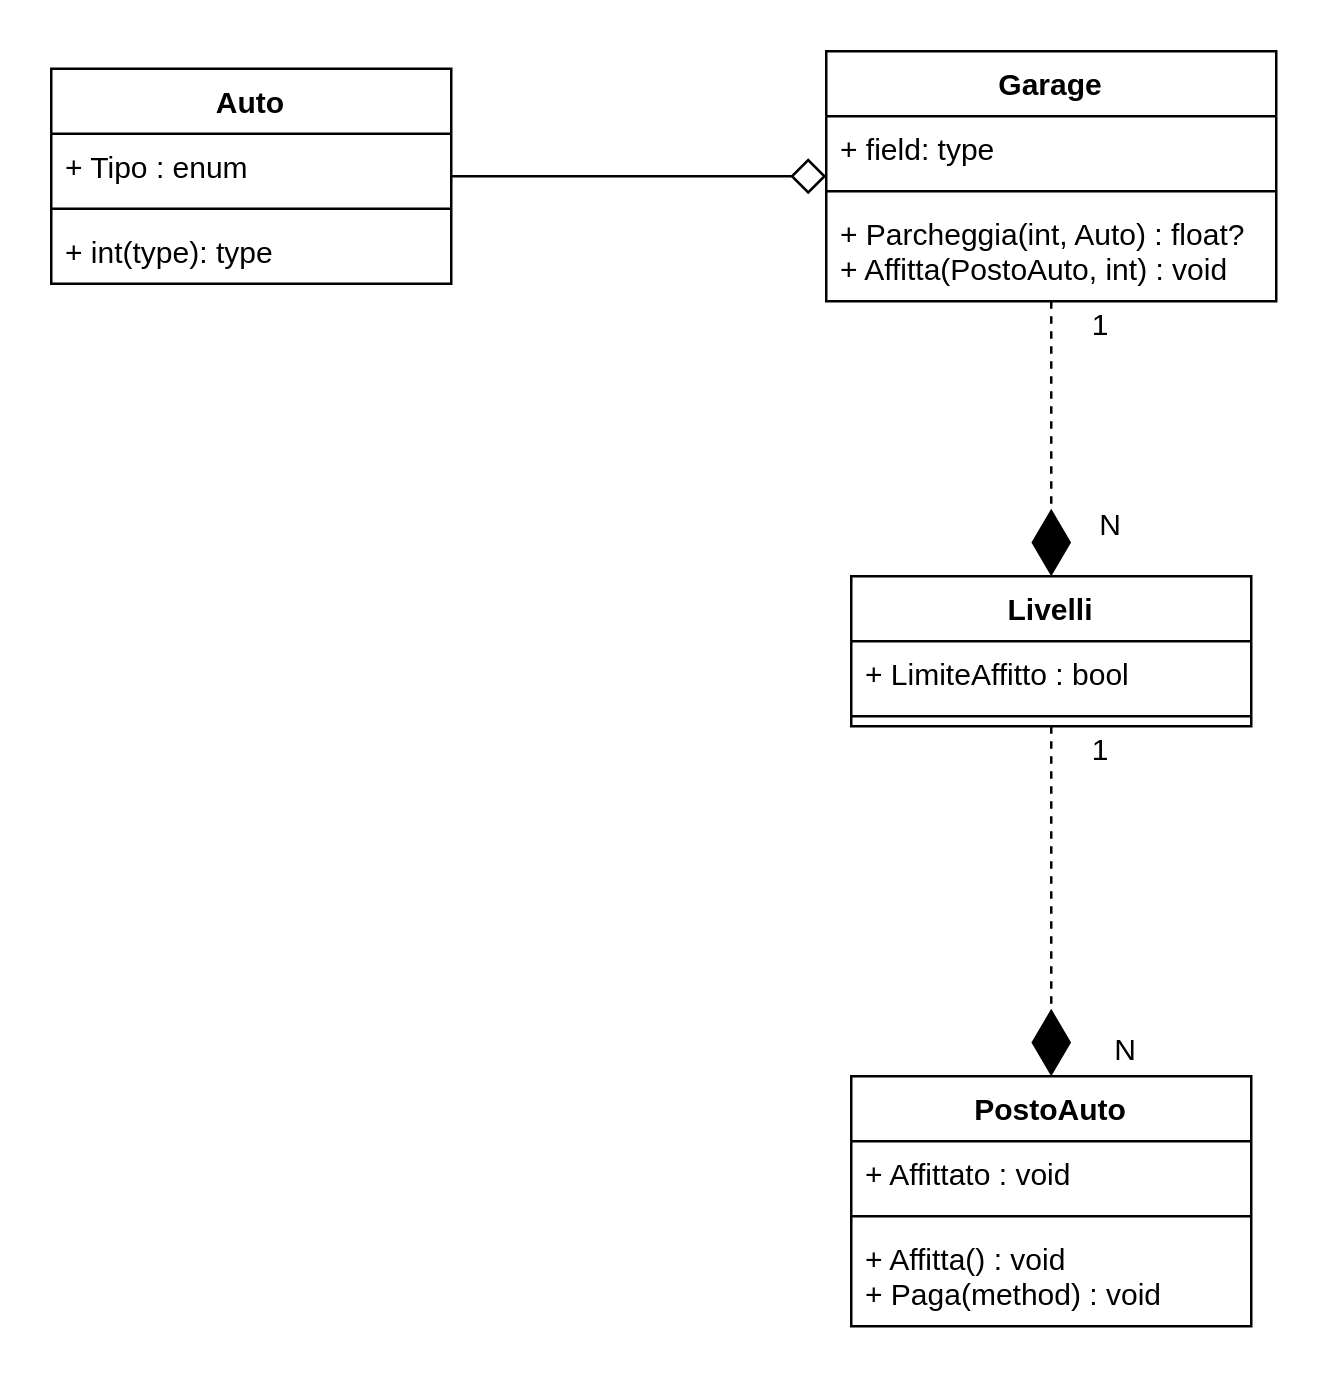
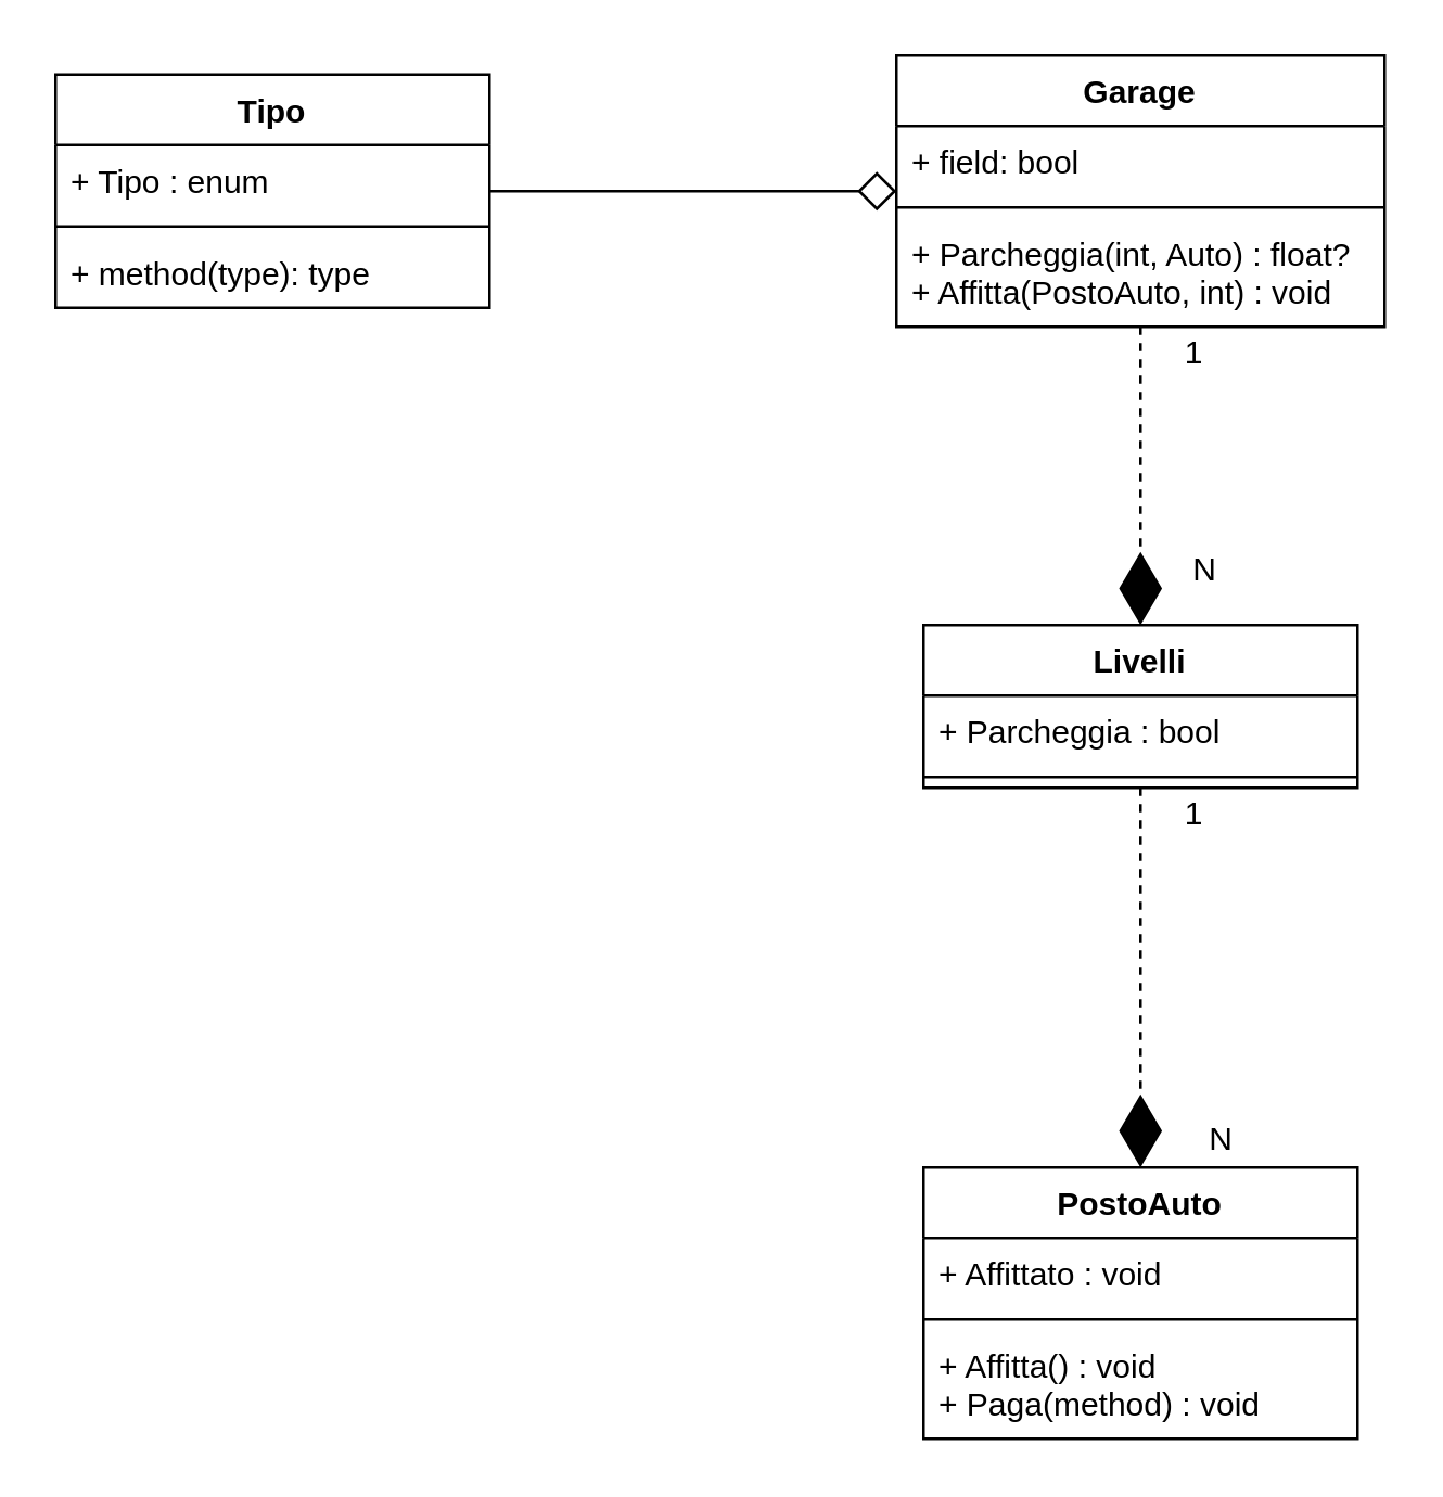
- <mxCell id="9" value="Auto" style="swimlane;fontStyle=1;align=center;verticalAlign=top;childLayout=stackLayout;horizontal=1;startSize=26;horizontalStack=0;resizeParent=1;resizeParentMax=0;resizeLast=0;collapsible=1;marginBottom=0;" vertex="1" parent="1"><mxGeometry x="20" y="27" width="160" height="86" as="geometry" /></mxCell>
+ <mxCell id="9" value="Tipo" style="swimlane;fontStyle=1;align=center;verticalAlign=top;childLayout=stackLayout;horizontal=1;startSize=26;horizontalStack=0;resizeParent=1;resizeParentMax=0;resizeLast=0;collapsible=1;marginBottom=0;" vertex="1" parent="1"><mxGeometry x="20" y="27" width="160" height="86" as="geometry" /></mxCell>
- <mxCell id="3" value="+ field: type" style="text;strokeColor=none;fillColor=none;align=left;verticalAlign=top;spacingLeft=4;spacingRight=4;overflow=hidden;rotatable=0;points=[[0,0.5],[1,0.5]];portConstraint=eastwest;" vertex="1" parent="2"><mxGeometry y="26" width="180" height="26" as="geometry" /></mxCell>
+ <mxCell id="3" value="+ field: bool" style="text;strokeColor=none;fillColor=none;align=left;verticalAlign=top;spacingLeft=4;spacingRight=4;overflow=hidden;rotatable=0;points=[[0,0.5],[1,0.5]];portConstraint=eastwest;" vertex="1" parent="2"><mxGeometry y="26" width="180" height="26" as="geometry" /></mxCell>
- <mxCell id="12" value="+ int(type): type" style="text;strokeColor=none;fillColor=none;align=left;verticalAlign=top;spacingLeft=4;spacingRight=4;overflow=hidden;rotatable=0;points=[[0,0.5],[1,0.5]];portConstraint=eastwest;" vertex="1" parent="9"><mxGeometry y="60" width="160" height="26" as="geometry" /></mxCell>
+ <mxCell id="12" value="+ method(type): type" style="text;strokeColor=none;fillColor=none;align=left;verticalAlign=top;spacingLeft=4;spacingRight=4;overflow=hidden;rotatable=0;points=[[0,0.5],[1,0.5]];portConstraint=eastwest;" vertex="1" parent="9"><mxGeometry y="60" width="160" height="26" as="geometry" /></mxCell>
- <mxCell id="7" value="+ LimiteAffitto : bool" style="text;strokeColor=none;fillColor=none;align=left;verticalAlign=top;spacingLeft=4;spacingRight=4;overflow=hidden;rotatable=0;points=[[0,0.5],[1,0.5]];portConstraint=eastwest;" vertex="1" parent="6"><mxGeometry y="26" width="160" height="26" as="geometry" /></mxCell>
+ <mxCell id="7" value="+ Parcheggia : bool" style="text;strokeColor=none;fillColor=none;align=left;verticalAlign=top;spacingLeft=4;spacingRight=4;overflow=hidden;rotatable=0;points=[[0,0.5],[1,0.5]];portConstraint=eastwest;" vertex="1" parent="6"><mxGeometry y="26" width="160" height="26" as="geometry" /></mxCell>
